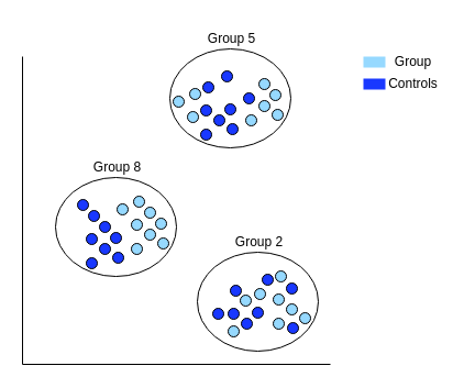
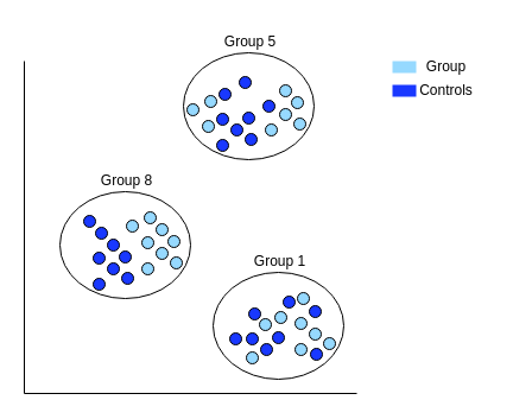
- <mxCell id="43" value="Group 2" style="text;html=1;align=center;verticalAlign=middle;resizable=0;points=[];autosize=1;strokeColor=none;fillColor=none;" parent="1" vertex="1"><mxGeometry x="200" y="205" width="70" height="30" as="geometry" /></mxCell>
+ <mxCell id="43" value="Group 1" style="text;html=1;align=center;verticalAlign=middle;resizable=0;points=[];autosize=1;strokeColor=none;fillColor=none;" parent="1" vertex="1"><mxGeometry x="200" y="205" width="70" height="30" as="geometry" /></mxCell>
